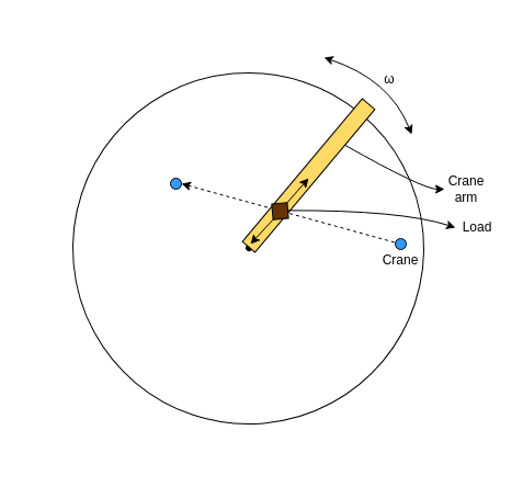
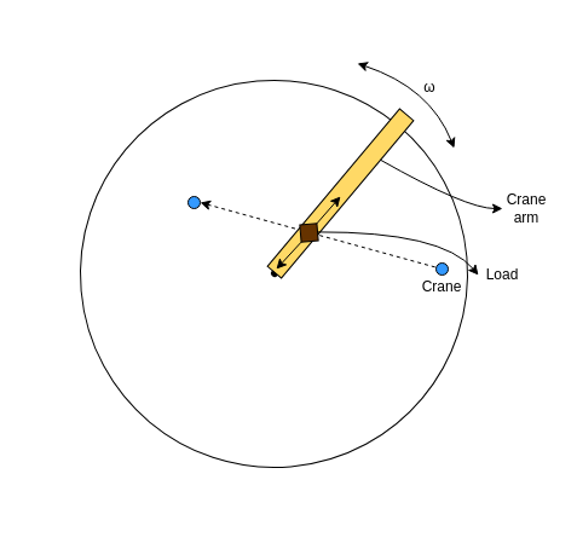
- <mxCell id="16" value="Crane arm" style="text;html=1;strokeColor=none;fillColor=none;align=center;verticalAlign=middle;whiteSpace=wrap;rounded=0;" vertex="1" parent="1"><mxGeometry x="359" y="120" width="40" height="20" as="geometry" /></mxCell>
+ <mxCell id="16" value="Crane arm" style="text;html=1;strokeColor=none;fillColor=none;align=center;verticalAlign=middle;whiteSpace=wrap;rounded=0;" vertex="1" parent="1"><mxGeometry x="369" y="120" width="40" height="20" as="geometry" /></mxCell>
- <mxCell id="17" value="Load" style="text;html=1;strokeColor=none;fillColor=none;align=center;verticalAlign=middle;whiteSpace=wrap;rounded=0;" vertex="1" parent="1"><mxGeometry x="369" y="155" width="40" height="20" as="geometry" /></mxCell>
+ <mxCell id="17" value="Load" style="text;html=1;strokeColor=none;fillColor=none;align=center;verticalAlign=middle;whiteSpace=wrap;rounded=0;" vertex="1" parent="1"><mxGeometry x="349" y="175" width="40" height="20" as="geometry" /></mxCell>
